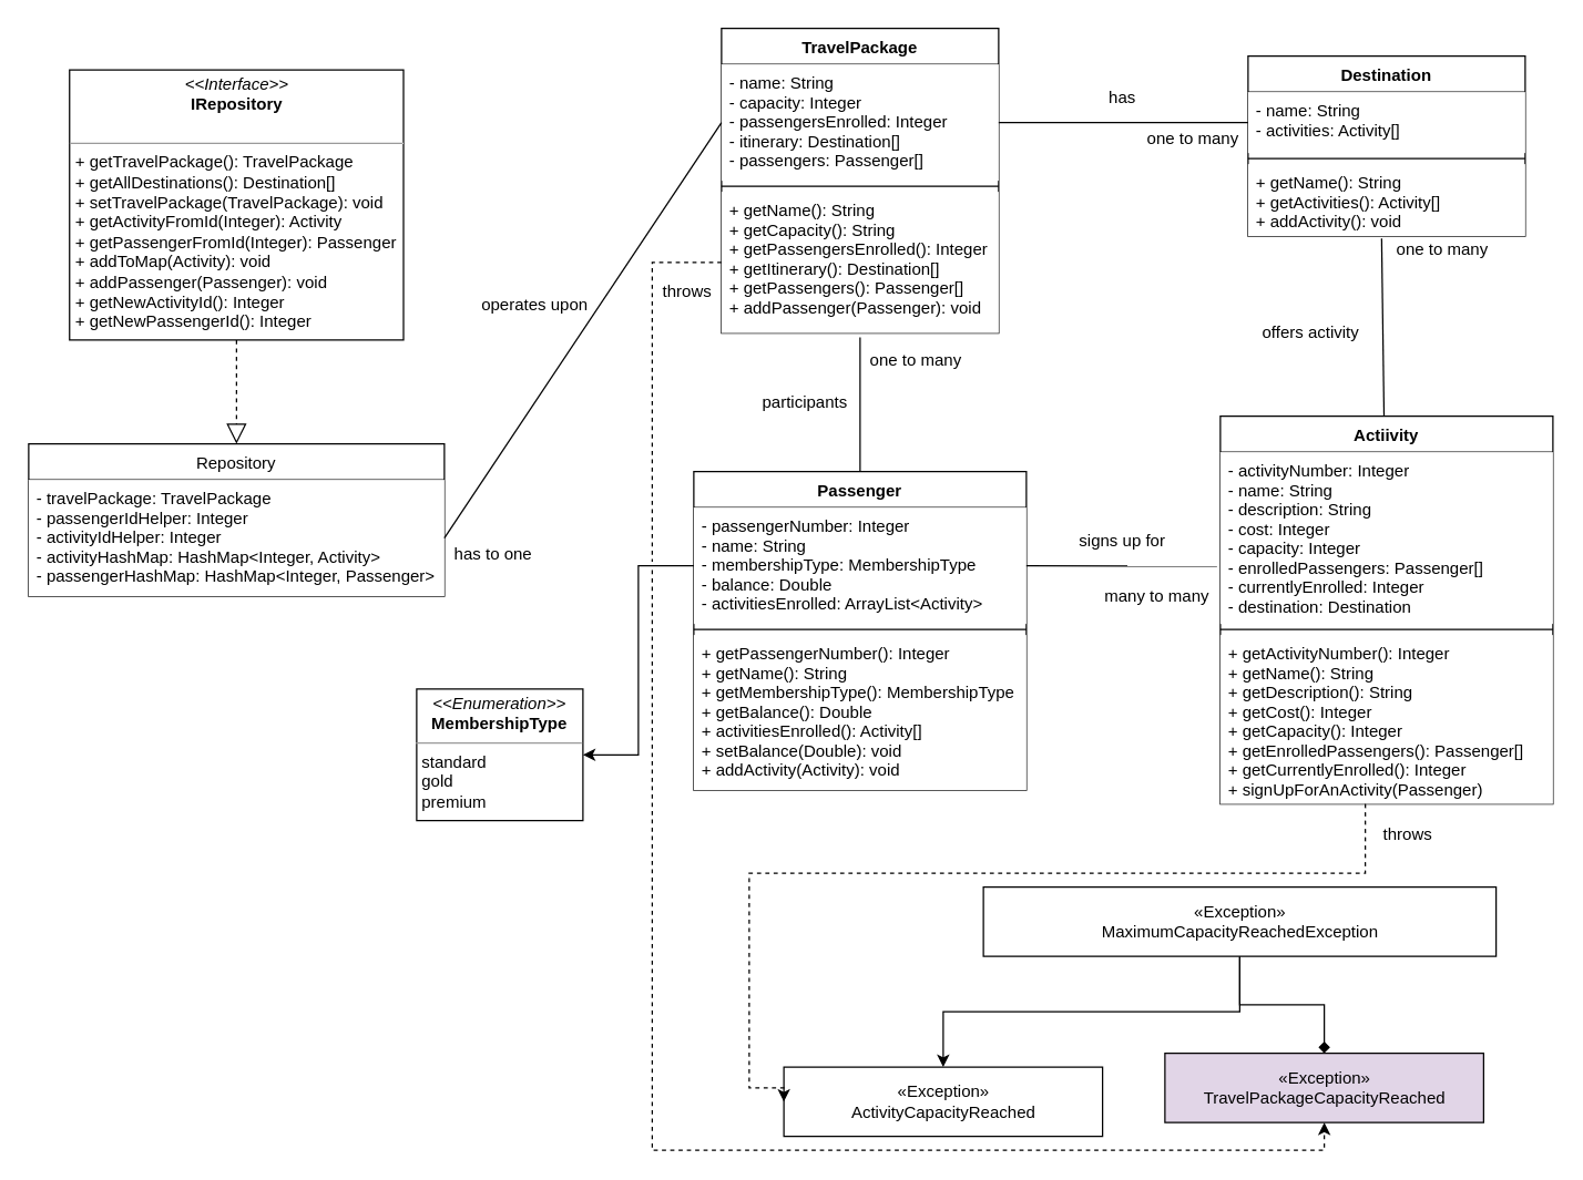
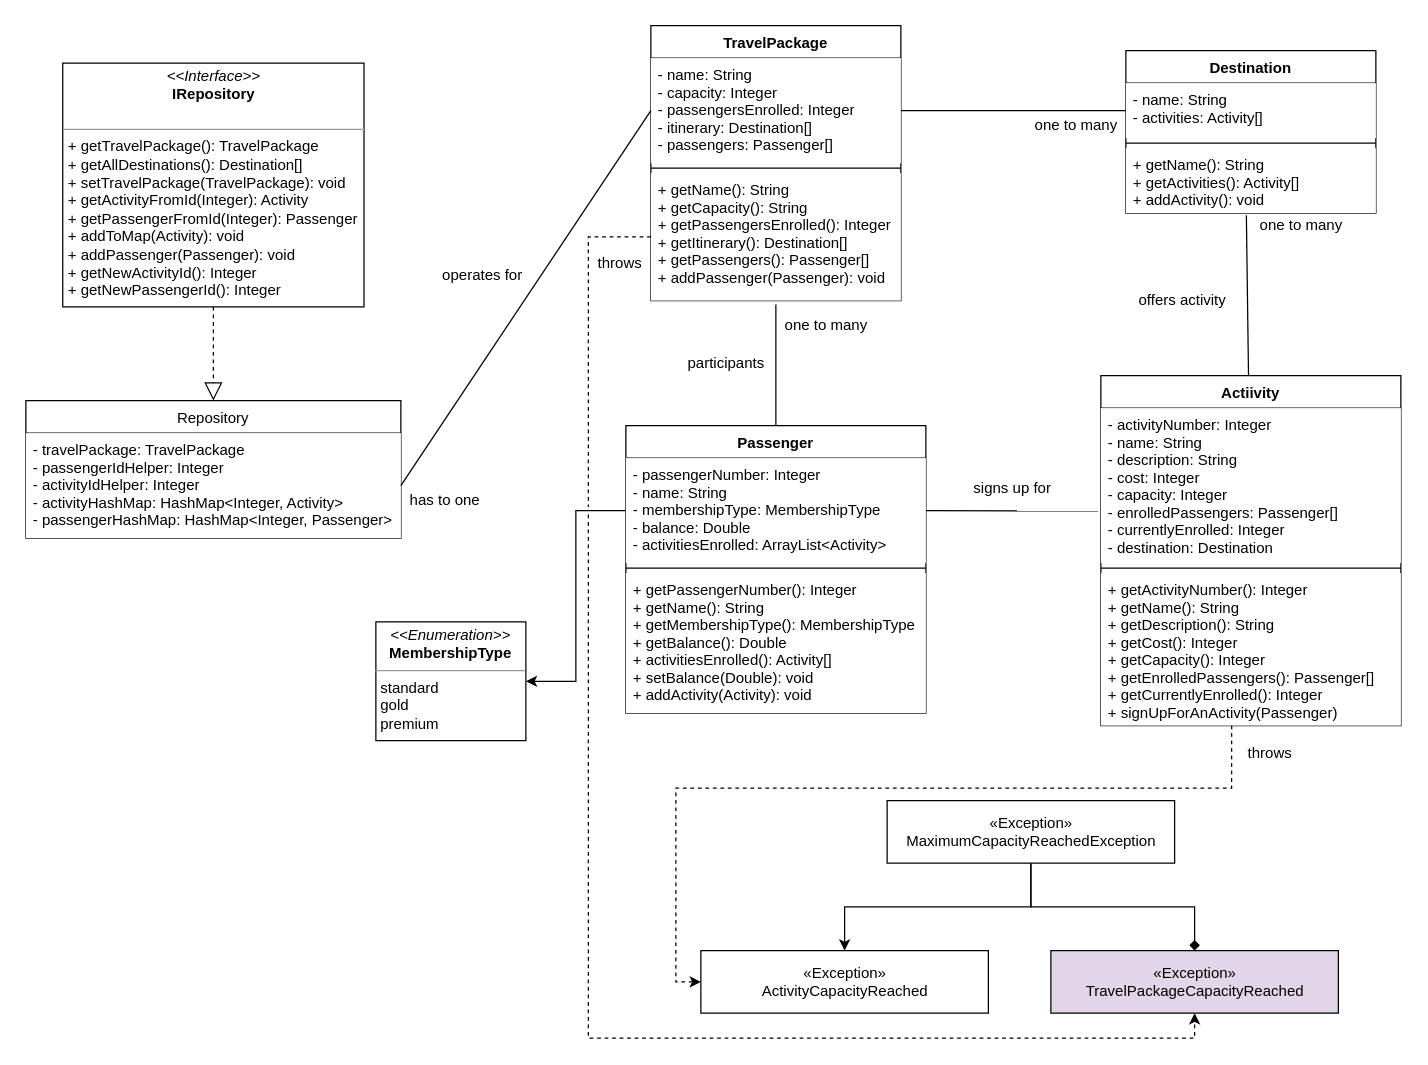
- <mxCell id="33" value="has" style="text;html=1;align=center;verticalAlign=middle;resizable=0;points=[];autosize=1;" vertex="1" parent="1"><mxGeometry x="793.5" y="60" width="30" height="20" as="geometry" /></mxCell>
- <mxCell id="42" value="operates upon" style="text;html=1;align=center;verticalAlign=middle;resizable=0;points=[];autosize=1;" vertex="1" parent="1"><mxGeometry x="340" y="210" width="90" height="20" as="geometry" /></mxCell>
+ <mxCell id="42" value="operates for" style="text;html=1;align=center;verticalAlign=middle;resizable=0;points=[];autosize=1;" vertex="1" parent="1"><mxGeometry x="340" y="210" width="90" height="20" as="geometry" /></mxCell>
- <mxCell id="38" value="many to many" style="text;html=1;align=center;verticalAlign=middle;resizable=0;points=[];autosize=1;" vertex="1" parent="1"><mxGeometry x="789" y="420" width="90" height="20" as="geometry" /></mxCell>
- <mxCell id="24" value="«Exception»&lt;br&gt;MaximumCapacityReachedException" style="html=1;" vertex="1" parent="1"><mxGeometry x="709" y="640" width="370" height="50" as="geometry" /></mxCell>
+ <mxCell id="24" value="«Exception»&lt;br&gt;MaximumCapacityReachedException" style="html=1;" vertex="1" parent="1"><mxGeometry x="709" y="640" width="230" height="50" as="geometry" /></mxCell>
- <mxCell id="25" value="«Exception»&lt;br&gt;ActivityCapacityReached" style="html=1;" vertex="1" parent="1"><mxGeometry x="565" y="770" width="230" height="50" as="geometry" /></mxCell>
+ <mxCell id="25" value="«Exception»&lt;br&gt;ActivityCapacityReached" style="html=1;" vertex="1" parent="1"><mxGeometry x="560" y="760" width="230" height="50" as="geometry" /></mxCell>
